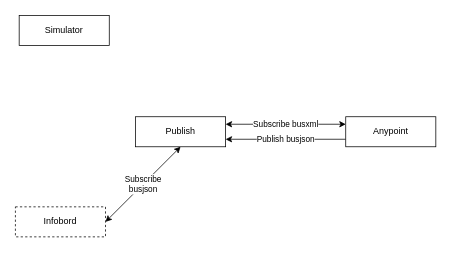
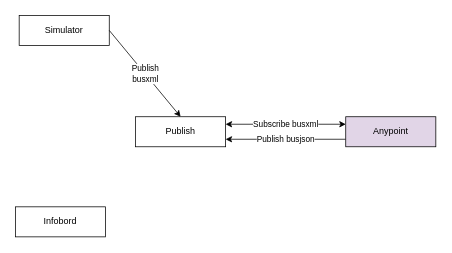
+ <mxCell id="8" value="Publish&lt;br&gt;busxml" style="endArrow=classic;html=1;rounded=0;exitX=1;exitY=0.5;exitDx=0;exitDy=0;entryX=0.5;entryY=0;entryDx=0;entryDy=0;" edge="1" parent="1" source="3" target="2"><mxGeometry width="50" height="50" relative="1" as="geometry"><mxPoint x="320" y="35" as="sourcePoint" /><mxPoint x="370" y="-15" as="targetPoint" /></mxGeometry></mxCell>
- <mxCell id="7" value="Anypoint" style="rounded=0;whiteSpace=wrap;html=1;" vertex="1" parent="1"><mxGeometry x="460" y="155" width="120" height="40" as="geometry" /></mxCell>
+ <mxCell id="7" value="Anypoint" style="rounded=0;whiteSpace=wrap;html=1;fillColor=#e1d5e7;" vertex="1" parent="1"><mxGeometry x="460" y="155" width="120" height="40" as="geometry" /></mxCell>
- <mxCell id="9" value="Subscribe &lt;br&gt;busjson" style="endArrow=classic;html=1;rounded=0;exitX=1;exitY=0.5;exitDx=0;exitDy=0;entryX=0.5;entryY=1;entryDx=0;entryDy=0;startArrow=classic;startFill=1;" edge="1" parent="1" source="4" target="2"><mxGeometry width="50" height="50" relative="1" as="geometry"><mxPoint x="370" y="345" as="sourcePoint" /><mxPoint x="420" y="295" as="targetPoint" /></mxGeometry></mxCell>
- <mxCell id="4" value="Infobord" style="rounded=0;whiteSpace=wrap;html=1;dashed=1;" vertex="1" parent="1"><mxGeometry x="20" y="275" width="120" height="40" as="geometry" /></mxCell>
+ <mxCell id="4" value="Infobord" style="rounded=0;whiteSpace=wrap;html=1;" vertex="1" parent="1"><mxGeometry x="20" y="275" width="120" height="40" as="geometry" /></mxCell>
